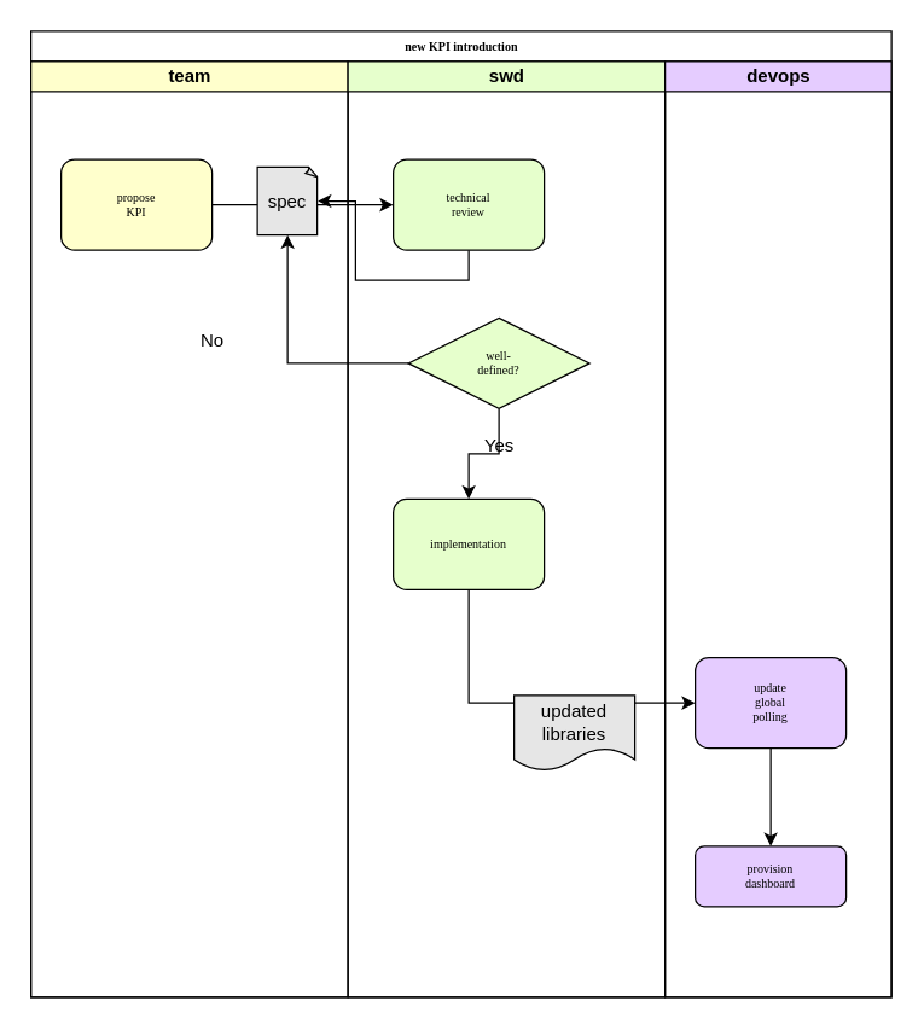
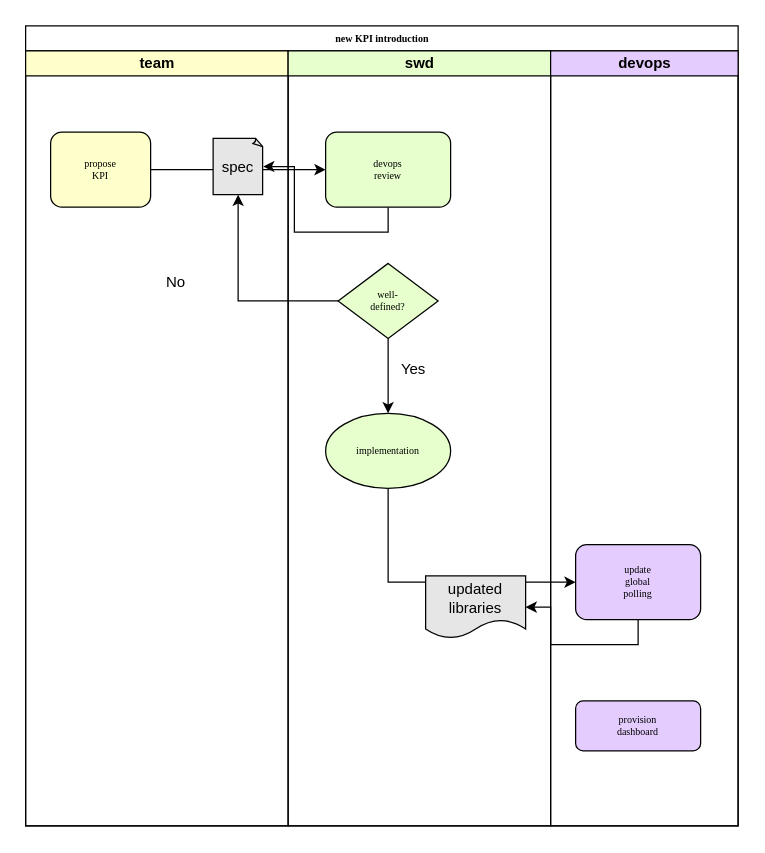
- <mxCell id="7" value="propose&lt;br&gt;KPI" style="rounded=1;whiteSpace=wrap;html=1;shadow=0;labelBackgroundColor=none;strokeWidth=1;fontFamily=Verdana;fontSize=8;align=center;fillColor=#FFFFCC;" vertex="1" parent="6"><mxGeometry x="20" y="65" width="100" height="60" as="geometry" /></mxCell>
+ <mxCell id="7" value="propose&lt;br&gt;KPI" style="rounded=1;whiteSpace=wrap;html=1;shadow=0;labelBackgroundColor=none;strokeWidth=1;fontFamily=Verdana;fontSize=8;align=center;fillColor=#FFFFCC;" vertex="1" parent="6"><mxGeometry x="20" y="65" width="80" height="60" as="geometry" /></mxCell>
- <mxCell id="12" value="technical&lt;br&gt;review" style="rounded=1;whiteSpace=wrap;html=1;shadow=0;labelBackgroundColor=none;strokeWidth=1;fontFamily=Verdana;fontSize=8;align=center;fillColor=#E6FFCC;" vertex="1" parent="10"><mxGeometry x="30" y="65" width="100" height="60" as="geometry" /></mxCell>
+ <mxCell id="12" value="devops&lt;br&gt;review" style="rounded=1;whiteSpace=wrap;html=1;shadow=0;labelBackgroundColor=none;strokeWidth=1;fontFamily=Verdana;fontSize=8;align=center;fillColor=#E6FFCC;" vertex="1" parent="10"><mxGeometry x="30" y="65" width="100" height="60" as="geometry" /></mxCell>
- <mxCell id="14" value="well-&lt;br&gt;defined?" style="rhombus;whiteSpace=wrap;html=1;rounded=0;shadow=0;labelBackgroundColor=none;strokeWidth=1;fontFamily=Verdana;fontSize=8;align=center;fillColor=#E6FFCC;" vertex="1" parent="10"><mxGeometry x="40" y="170" width="120" height="60" as="geometry" /></mxCell>
+ <mxCell id="14" value="well-&lt;br&gt;defined?" style="rhombus;whiteSpace=wrap;html=1;rounded=0;shadow=0;labelBackgroundColor=none;strokeWidth=1;fontFamily=Verdana;fontSize=8;align=center;fillColor=#E6FFCC;" vertex="1" parent="10"><mxGeometry x="40" y="170" width="80" height="60" as="geometry" /></mxCell>
- <mxCell id="15" value="implementation" style="rounded=1;whiteSpace=wrap;html=1;shadow=0;labelBackgroundColor=none;strokeWidth=1;fontFamily=Verdana;fontSize=8;align=center;fillColor=#E6FFCC;" vertex="1" parent="10"><mxGeometry x="30" y="290" width="100" height="60" as="geometry" /></mxCell>
+ <mxCell id="15" value="implementation" style="ellipse;whiteSpace=wrap;html=1;shadow=0;labelBackgroundColor=none;strokeWidth=1;fontFamily=Verdana;fontSize=8;align=center;fillColor=#E6FFCC;" vertex="1" parent="10"><mxGeometry x="30" y="290" width="100" height="60" as="geometry" /></mxCell>
- <mxCell id="19" style="edgeStyle=orthogonalEdgeStyle;rounded=0;orthogonalLoop=1;jettySize=auto;html=1;exitX=0.5;exitY=1;exitDx=0;exitDy=0;" edge="1" parent="18" source="20" target="21"><mxGeometry relative="1" as="geometry" /></mxCell>
+ <mxCell id="19" style="edgeStyle=orthogonalEdgeStyle;rounded=0;orthogonalLoop=1;jettySize=auto;html=1;exitX=0.5;exitY=1;exitDx=0;exitDy=0;" edge="1" parent="18" source="20" target="17"><mxGeometry relative="1" as="geometry" /></mxCell>
